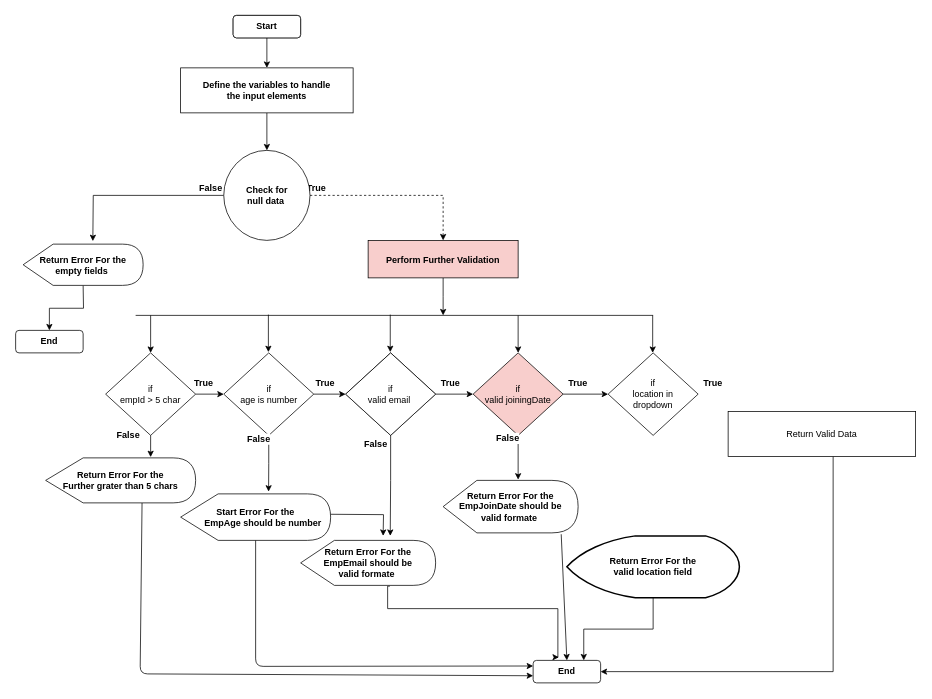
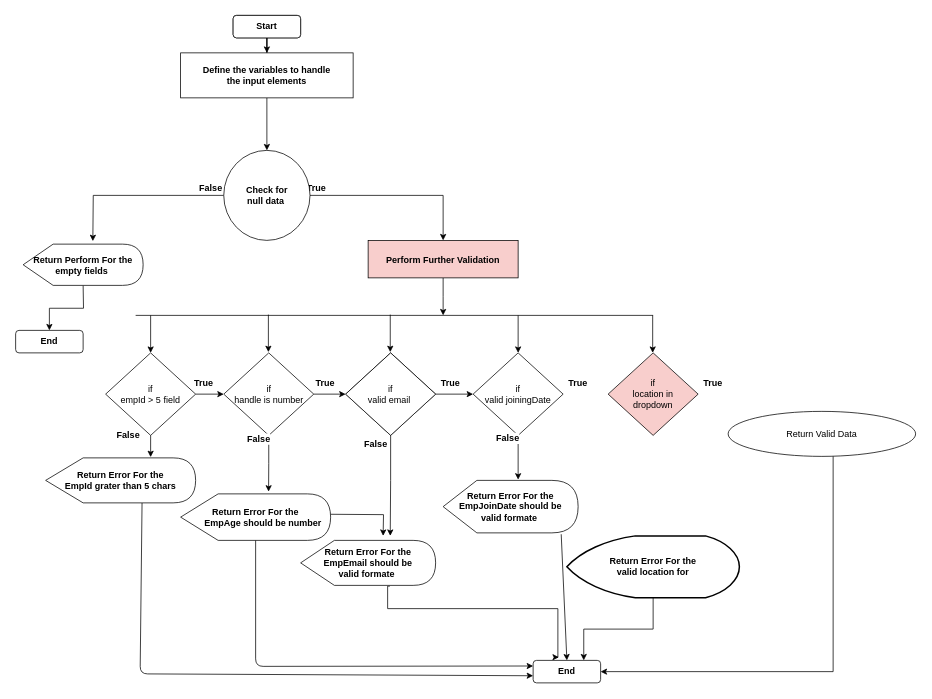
- <mxCell id="5" value="&lt;b&gt;Define the variables to handle &lt;br&gt;the input elements&lt;/b&gt;" style="rounded=0;whiteSpace=wrap;html=1;" parent="1" vertex="1"><mxGeometry x="240" y="90" width="230" height="60" as="geometry" /></mxCell>
+ <mxCell id="5" value="&lt;b&gt;Define the variables to handle &lt;br&gt;the input elements&lt;/b&gt;" style="rounded=0;whiteSpace=wrap;html=1;" parent="1" vertex="1"><mxGeometry x="240" y="70" width="230" height="60" as="geometry" /></mxCell>
- <mxCell id="6" value="True" style="edgeStyle=orthogonalEdgeStyle;rounded=0;orthogonalLoop=1;jettySize=auto;html=1;entryX=0.5;entryY=0;entryDx=0;entryDy=0;fontSize=12;fontStyle=1;dashed=1;" parent="1" source="8" target="11" edge="1"><mxGeometry x="-0.929" y="10" relative="1" as="geometry"><mxPoint x="574" y="310.98" as="targetPoint" /><Array as="points"><mxPoint x="590" y="260" /></Array><mxPoint as="offset" /></mxGeometry></mxCell>
+ <mxCell id="6" value="True" style="edgeStyle=orthogonalEdgeStyle;rounded=0;orthogonalLoop=1;jettySize=auto;html=1;entryX=0.5;entryY=0;entryDx=0;entryDy=0;fontSize=12;fontStyle=1" parent="1" source="8" target="11" edge="1"><mxGeometry x="-0.929" y="10" relative="1" as="geometry"><mxPoint x="574" y="310.98" as="targetPoint" /><Array as="points"><mxPoint x="590" y="260" /></Array><mxPoint as="offset" /></mxGeometry></mxCell>
- <mxCell id="47" value="&lt;b&gt;Return Error For the&lt;br&gt;empty fields&amp;nbsp;&lt;/b&gt;" style="shape=display;whiteSpace=wrap;html=1;" parent="1" vertex="1"><mxGeometry x="30" y="325" width="160" height="55" as="geometry" /></mxCell>
+ <mxCell id="47" value="&lt;b&gt;Return Perform For the&lt;br&gt;empty fields&amp;nbsp;&lt;/b&gt;" style="shape=display;whiteSpace=wrap;html=1;" parent="1" vertex="1"><mxGeometry x="30" y="325" width="160" height="55" as="geometry" /></mxCell>
- <mxCell id="13" value="if&lt;br&gt;empId &amp;gt; 5 char" style="rhombus;whiteSpace=wrap;html=1;fontSize=12;" parent="1" vertex="1"><mxGeometry x="140" y="470" width="120" height="110" as="geometry" /></mxCell>
+ <mxCell id="13" value="if&lt;br&gt;empId &amp;gt; 5 field" style="rhombus;whiteSpace=wrap;html=1;fontSize=12;" parent="1" vertex="1"><mxGeometry x="140" y="470" width="120" height="110" as="geometry" /></mxCell>
- <mxCell id="18" value="if&lt;br&gt;age is number&lt;br&gt;" style="rhombus;whiteSpace=wrap;html=1;fontSize=12;" parent="1" vertex="1"><mxGeometry x="297.5" y="470" width="120" height="110" as="geometry" /></mxCell>
+ <mxCell id="18" value="if&lt;br&gt;handle is number&lt;br&gt;" style="rhombus;whiteSpace=wrap;html=1;fontSize=12;" parent="1" vertex="1"><mxGeometry x="297.5" y="470" width="120" height="110" as="geometry" /></mxCell>
- <mxCell id="29" value="if&lt;br&gt;valid joiningDate" style="rhombus;whiteSpace=wrap;html=1;fontSize=12;fillColor=#f8cecc;" parent="1" vertex="1"><mxGeometry x="630" y="470" width="120" height="110" as="geometry" /></mxCell>
+ <mxCell id="29" value="if&lt;br&gt;valid joiningDate" style="rhombus;whiteSpace=wrap;html=1;fontSize=12;" parent="1" vertex="1"><mxGeometry x="630" y="470" width="120" height="110" as="geometry" /></mxCell>
- <mxCell id="28" value="" style="edgeStyle=orthogonalEdgeStyle;rounded=0;orthogonalLoop=1;jettySize=auto;html=1;fontSize=12;" parent="1" source="29" target="32" edge="1"><mxGeometry relative="1" as="geometry" /></mxCell>
- <mxCell id="32" value="if&lt;br&gt;location in &lt;br&gt;dropdown" style="rhombus;whiteSpace=wrap;html=1;fontSize=12;" parent="1" vertex="1"><mxGeometry x="810" y="470" width="120" height="110" as="geometry" /></mxCell>
+ <mxCell id="32" value="if&lt;br&gt;location in &lt;br&gt;dropdown" style="rhombus;whiteSpace=wrap;html=1;fontSize=12;fillColor=#f8cecc;" parent="1" vertex="1"><mxGeometry x="810" y="470" width="120" height="110" as="geometry" /></mxCell>
- <mxCell id="41" value="Return Valid Data" style="rounded=0;whiteSpace=wrap;html=1;fontSize=12;" parent="1" vertex="1"><mxGeometry x="970" y="548" width="250" height="60" as="geometry" /></mxCell>
+ <mxCell id="41" value="Return Valid Data" style="ellipse;whiteSpace=wrap;html=1;fontSize=12;" parent="1" vertex="1"><mxGeometry x="970" y="548" width="250" height="60" as="geometry" /></mxCell>
- <mxCell id="48" value="&lt;b&gt;Return Error For the&lt;br&gt;Further grater than 5 chars&lt;/b&gt;" style="shape=display;whiteSpace=wrap;html=1;" parent="1" vertex="1"><mxGeometry x="60" y="610" width="200" height="60" as="geometry" /></mxCell>
+ <mxCell id="48" value="&lt;b&gt;Return Error For the&lt;br&gt;EmpId grater than 5 chars&lt;/b&gt;" style="shape=display;whiteSpace=wrap;html=1;" parent="1" vertex="1"><mxGeometry x="60" y="610" width="200" height="60" as="geometry" /></mxCell>
- <mxCell id="50" value="&lt;b&gt;Start Error For the&lt;br&gt;&amp;nbsp; &amp;nbsp; &amp;nbsp; &amp;nbsp;EmpAge should be number&amp;nbsp;&lt;/b&gt;" style="shape=display;whiteSpace=wrap;html=1;" parent="1" vertex="1"><mxGeometry x="240" y="658" width="200" height="62" as="geometry" /></mxCell>
+ <mxCell id="50" value="&lt;b&gt;Return Error For the&lt;br&gt;&amp;nbsp; &amp;nbsp; &amp;nbsp; &amp;nbsp;EmpAge should be number&amp;nbsp;&lt;/b&gt;" style="shape=display;whiteSpace=wrap;html=1;" parent="1" vertex="1"><mxGeometry x="240" y="658" width="200" height="62" as="geometry" /></mxCell>
- <mxCell id="24" value="&lt;b&gt;Return Error For the &lt;br&gt;valid location field&lt;br&gt;&lt;/b&gt;" style="strokeWidth=2;html=1;shape=mxgraph.flowchart.display;whiteSpace=wrap;" parent="1" vertex="1"><mxGeometry x="755" y="714" width="230" height="82.5" as="geometry" /></mxCell>
+ <mxCell id="24" value="&lt;b&gt;Return Error For the &lt;br&gt;valid location for&lt;br&gt;&lt;/b&gt;" style="strokeWidth=2;html=1;shape=mxgraph.flowchart.display;whiteSpace=wrap;" parent="1" vertex="1"><mxGeometry x="755" y="714" width="230" height="82.5" as="geometry" /></mxCell>
